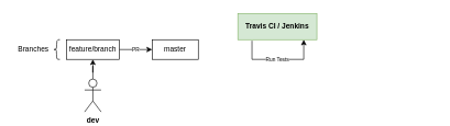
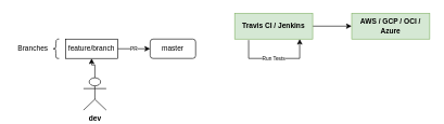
+ <mxCell id="7" value="" style="edgeStyle=orthogonalEdgeStyle;rounded=0;sketch=0;orthogonalLoop=1;jettySize=auto;html=1;fontSize=11;" parent="1" source="8" target="9" edge="1"><mxGeometry relative="1" as="geometry" /></mxCell>
+ <mxCell id="9" value="AWS / GCP / OCI / Azure" style="whiteSpace=wrap;html=1;rounded=0;fontSize=11;strokeColor=#82b366;fillColor=#d5e8d4;fontStyle=1" parent="1" vertex="1"><mxGeometry x="540" y="20" width="120" height="40" as="geometry" /></mxCell>
- <mxCell id="4" value="master" style="rounded=0;whiteSpace=wrap;html=1;fontSize=11;" parent="1" vertex="1"><mxGeometry x="230" y="60" width="70" height="30" as="geometry" /></mxCell>
+ <mxCell id="4" value="master" style="whiteSpace=wrap;html=1;fontSize=11;rounded=1;" parent="1" vertex="1"><mxGeometry x="230" y="60" width="70" height="30" as="geometry" /></mxCell>
- <mxCell id="11" value="dev" style="shape=umlActor;verticalLabelPosition=bottom;verticalAlign=top;html=1;fontSize=11;fontStyle=1" parent="1" vertex="1"><mxGeometry x="127.5" y="120" width="25" height="50" as="geometry" /></mxCell>
+ <mxCell id="11" value="dev" style="shape=umlActor;verticalLabelPosition=bottom;verticalAlign=top;html=1;fontSize=11;fontStyle=1" parent="1" vertex="1"><mxGeometry x="127.5" y="120" width="35" height="50" as="geometry" /></mxCell>
